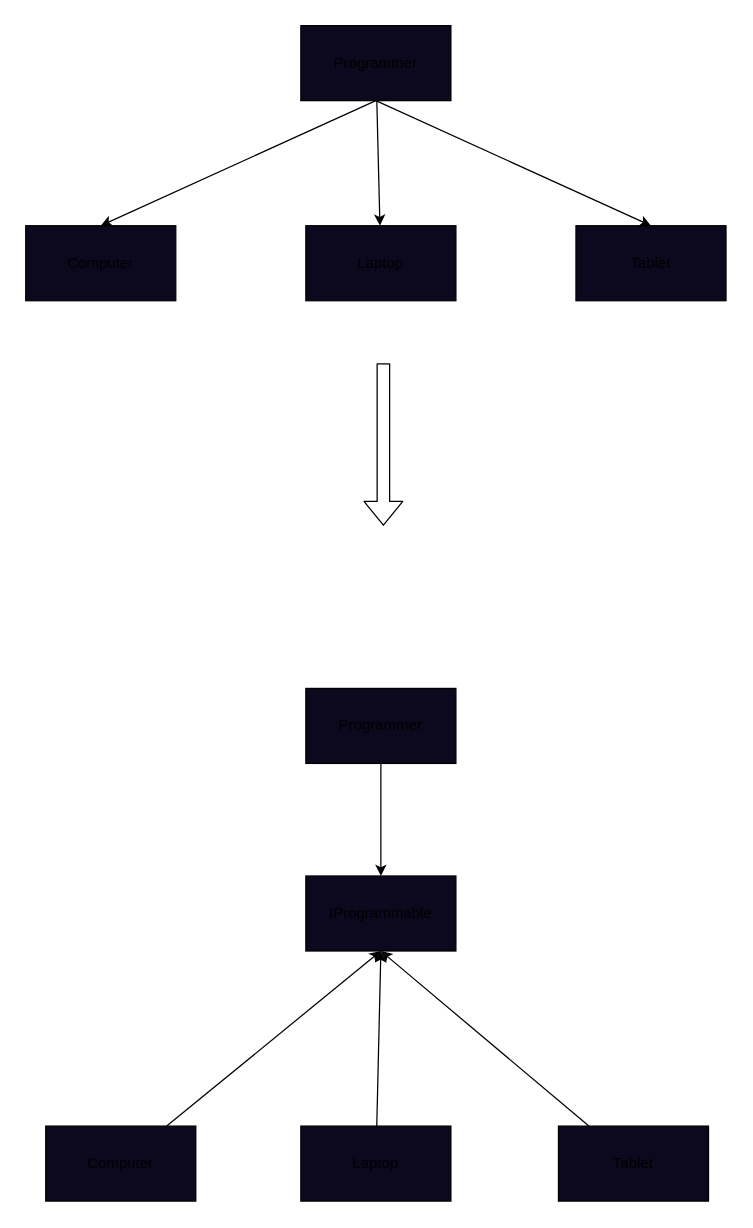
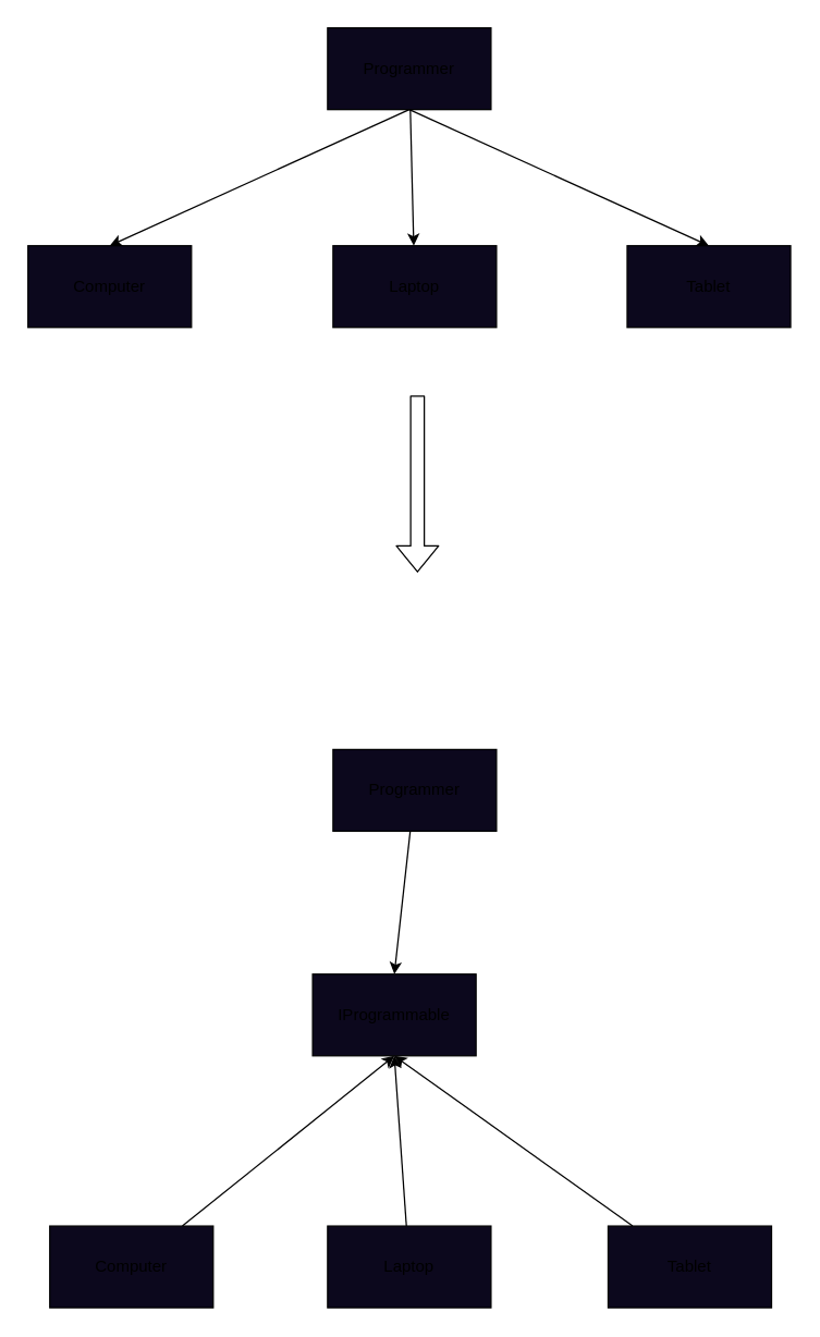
- <mxCell id="18" value="IProgrammable" style="rounded=0;whiteSpace=wrap;html=1;fillColor=#0C081D;" vertex="1" parent="1"><mxGeometry x="244" y="700" width="120" height="60" as="geometry" /></mxCell>
+ <mxCell id="18" value="IProgrammable" style="rounded=0;whiteSpace=wrap;html=1;fillColor=#0C081D;" vertex="1" parent="1"><mxGeometry x="229" y="715" width="120" height="60" as="geometry" /></mxCell>
